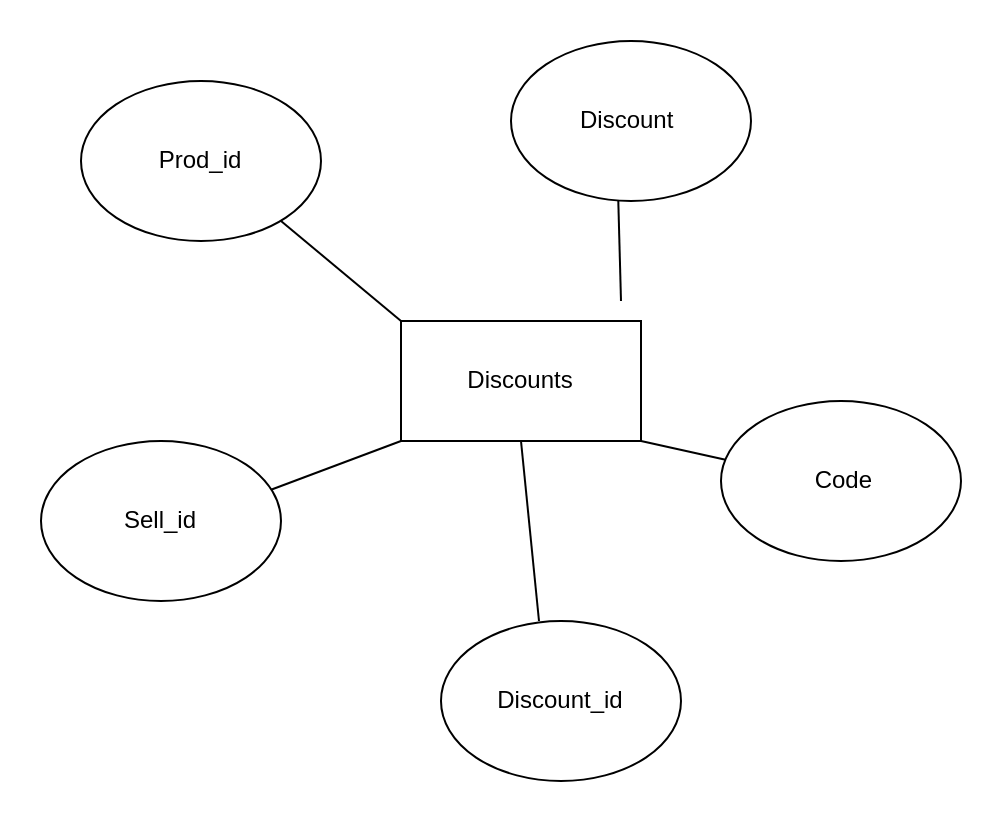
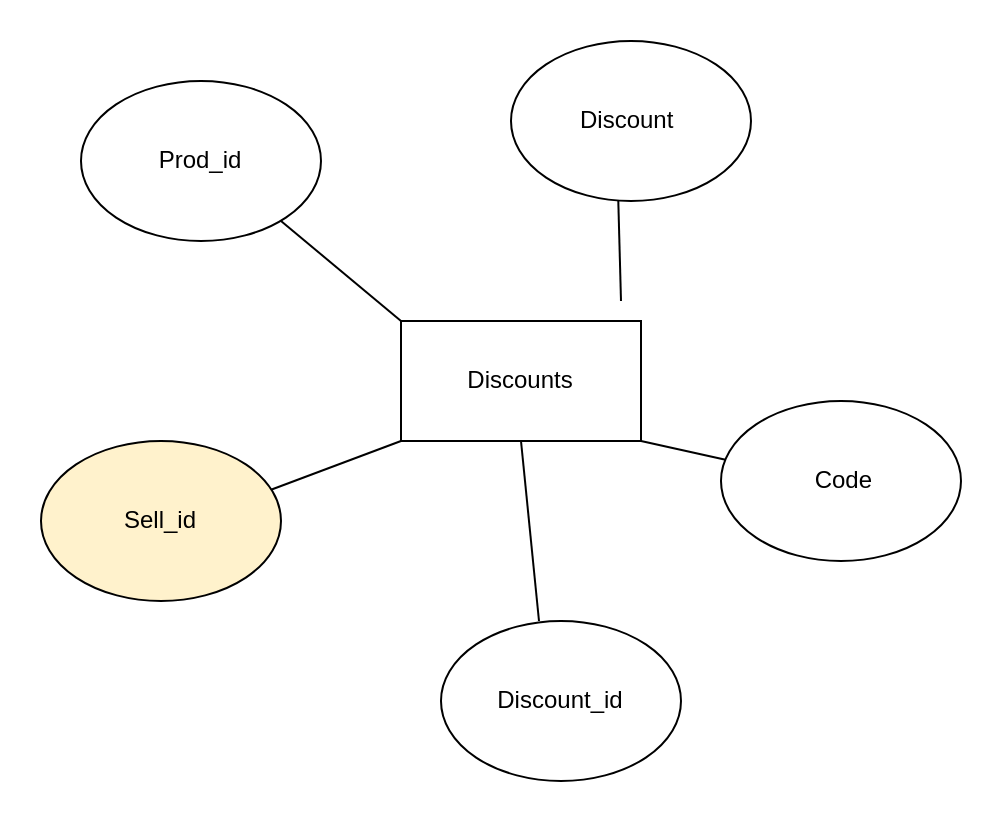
- <mxCell id="12" value="Sell_id" style="ellipse;whiteSpace=wrap;html=1;" vertex="1" parent="1"><mxGeometry x="20" y="220" width="120" height="80" as="geometry" /></mxCell>
+ <mxCell id="12" value="Sell_id" style="ellipse;whiteSpace=wrap;html=1;fillColor=#fff2cc;" vertex="1" parent="1"><mxGeometry x="20" y="220" width="120" height="80" as="geometry" /></mxCell>
